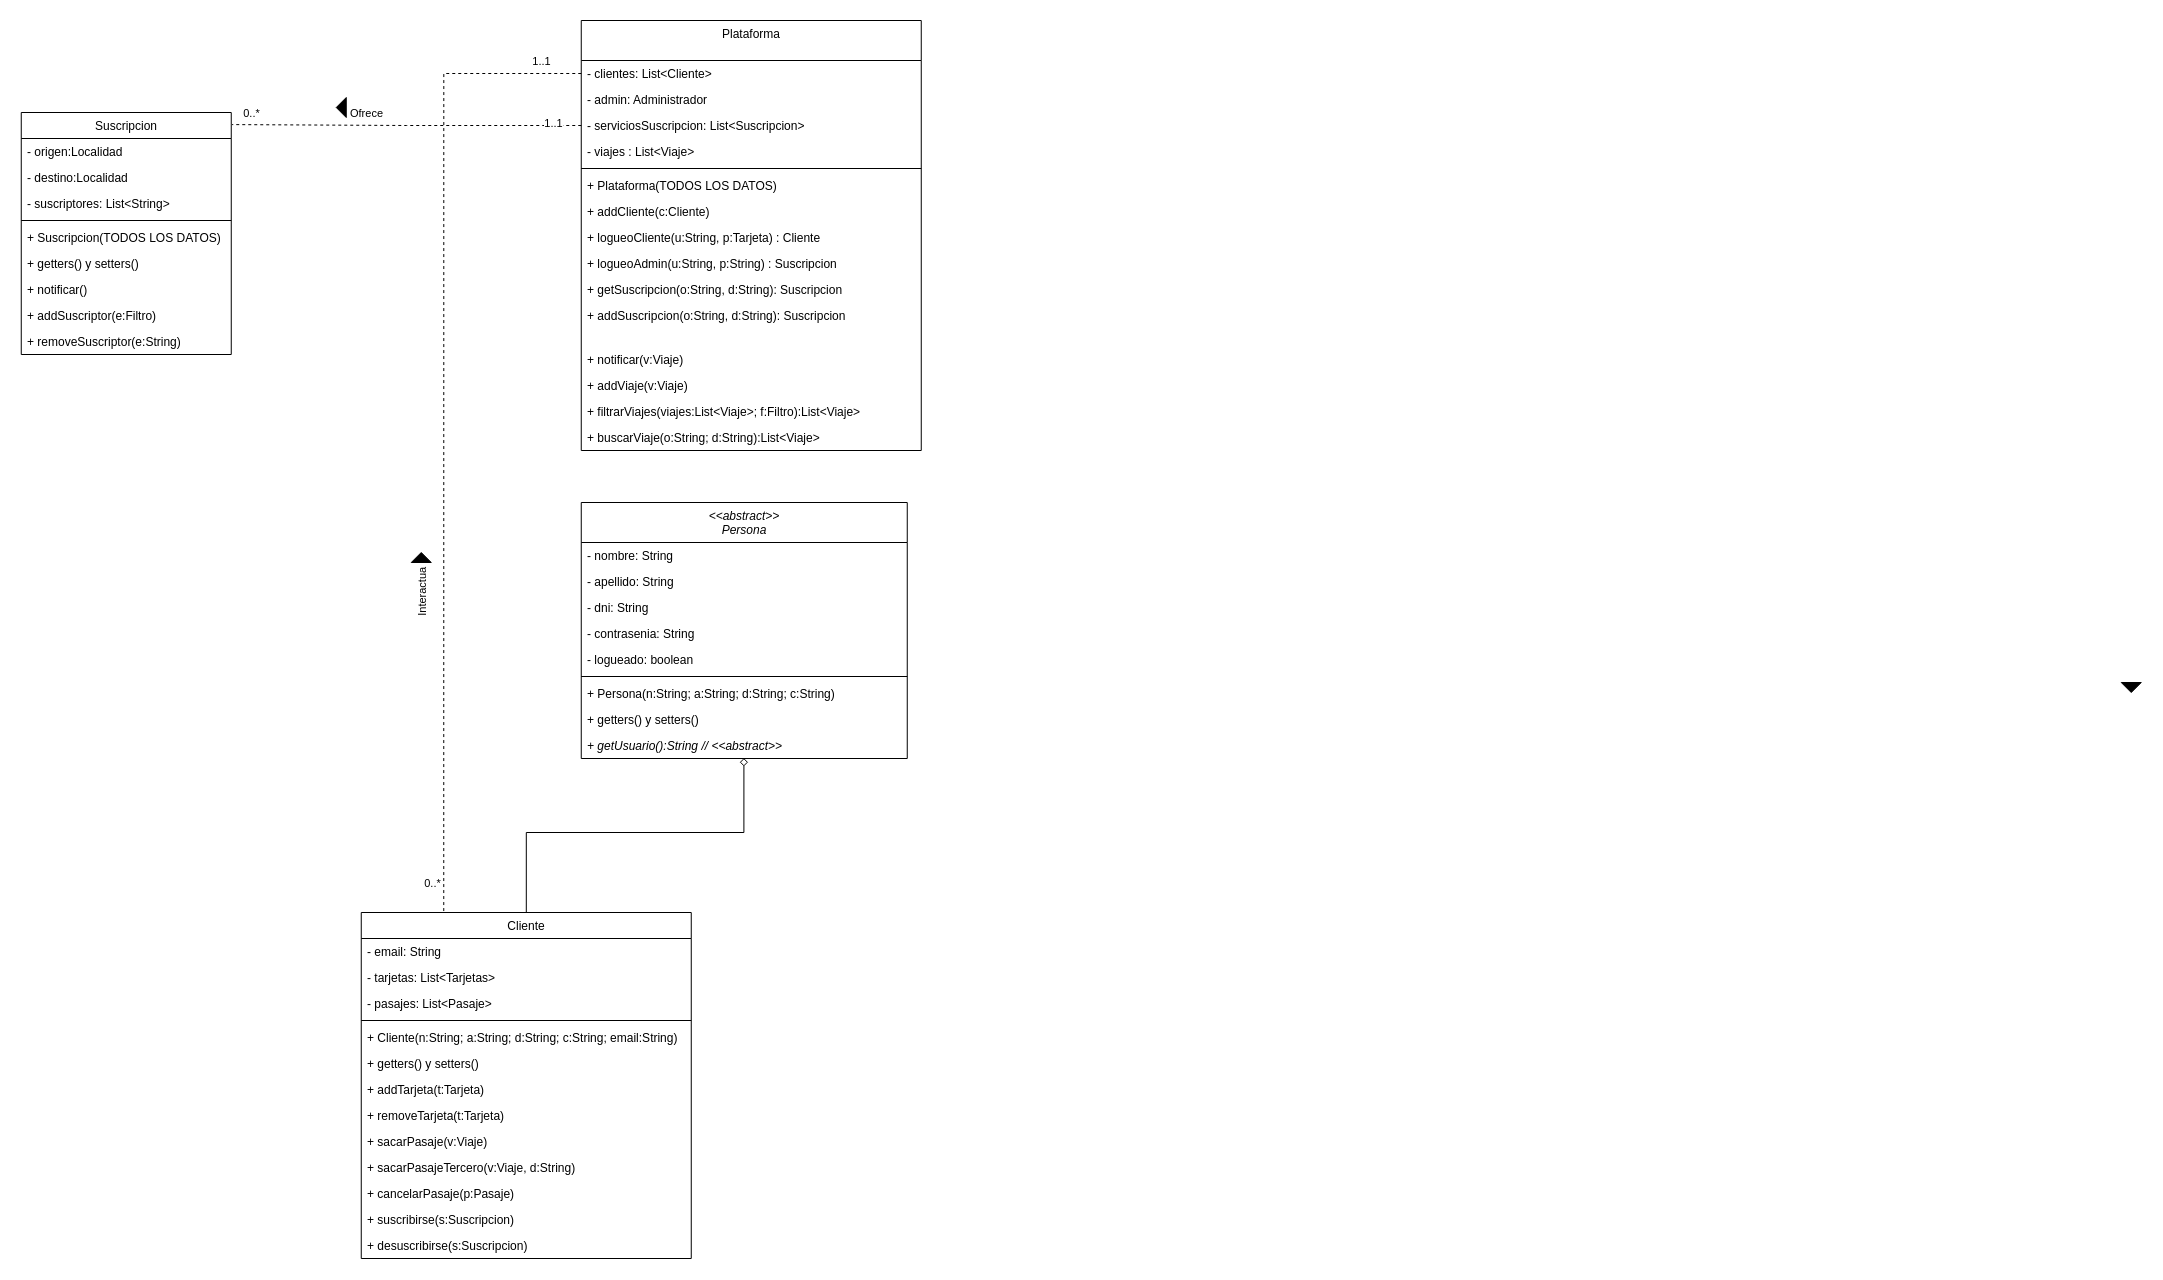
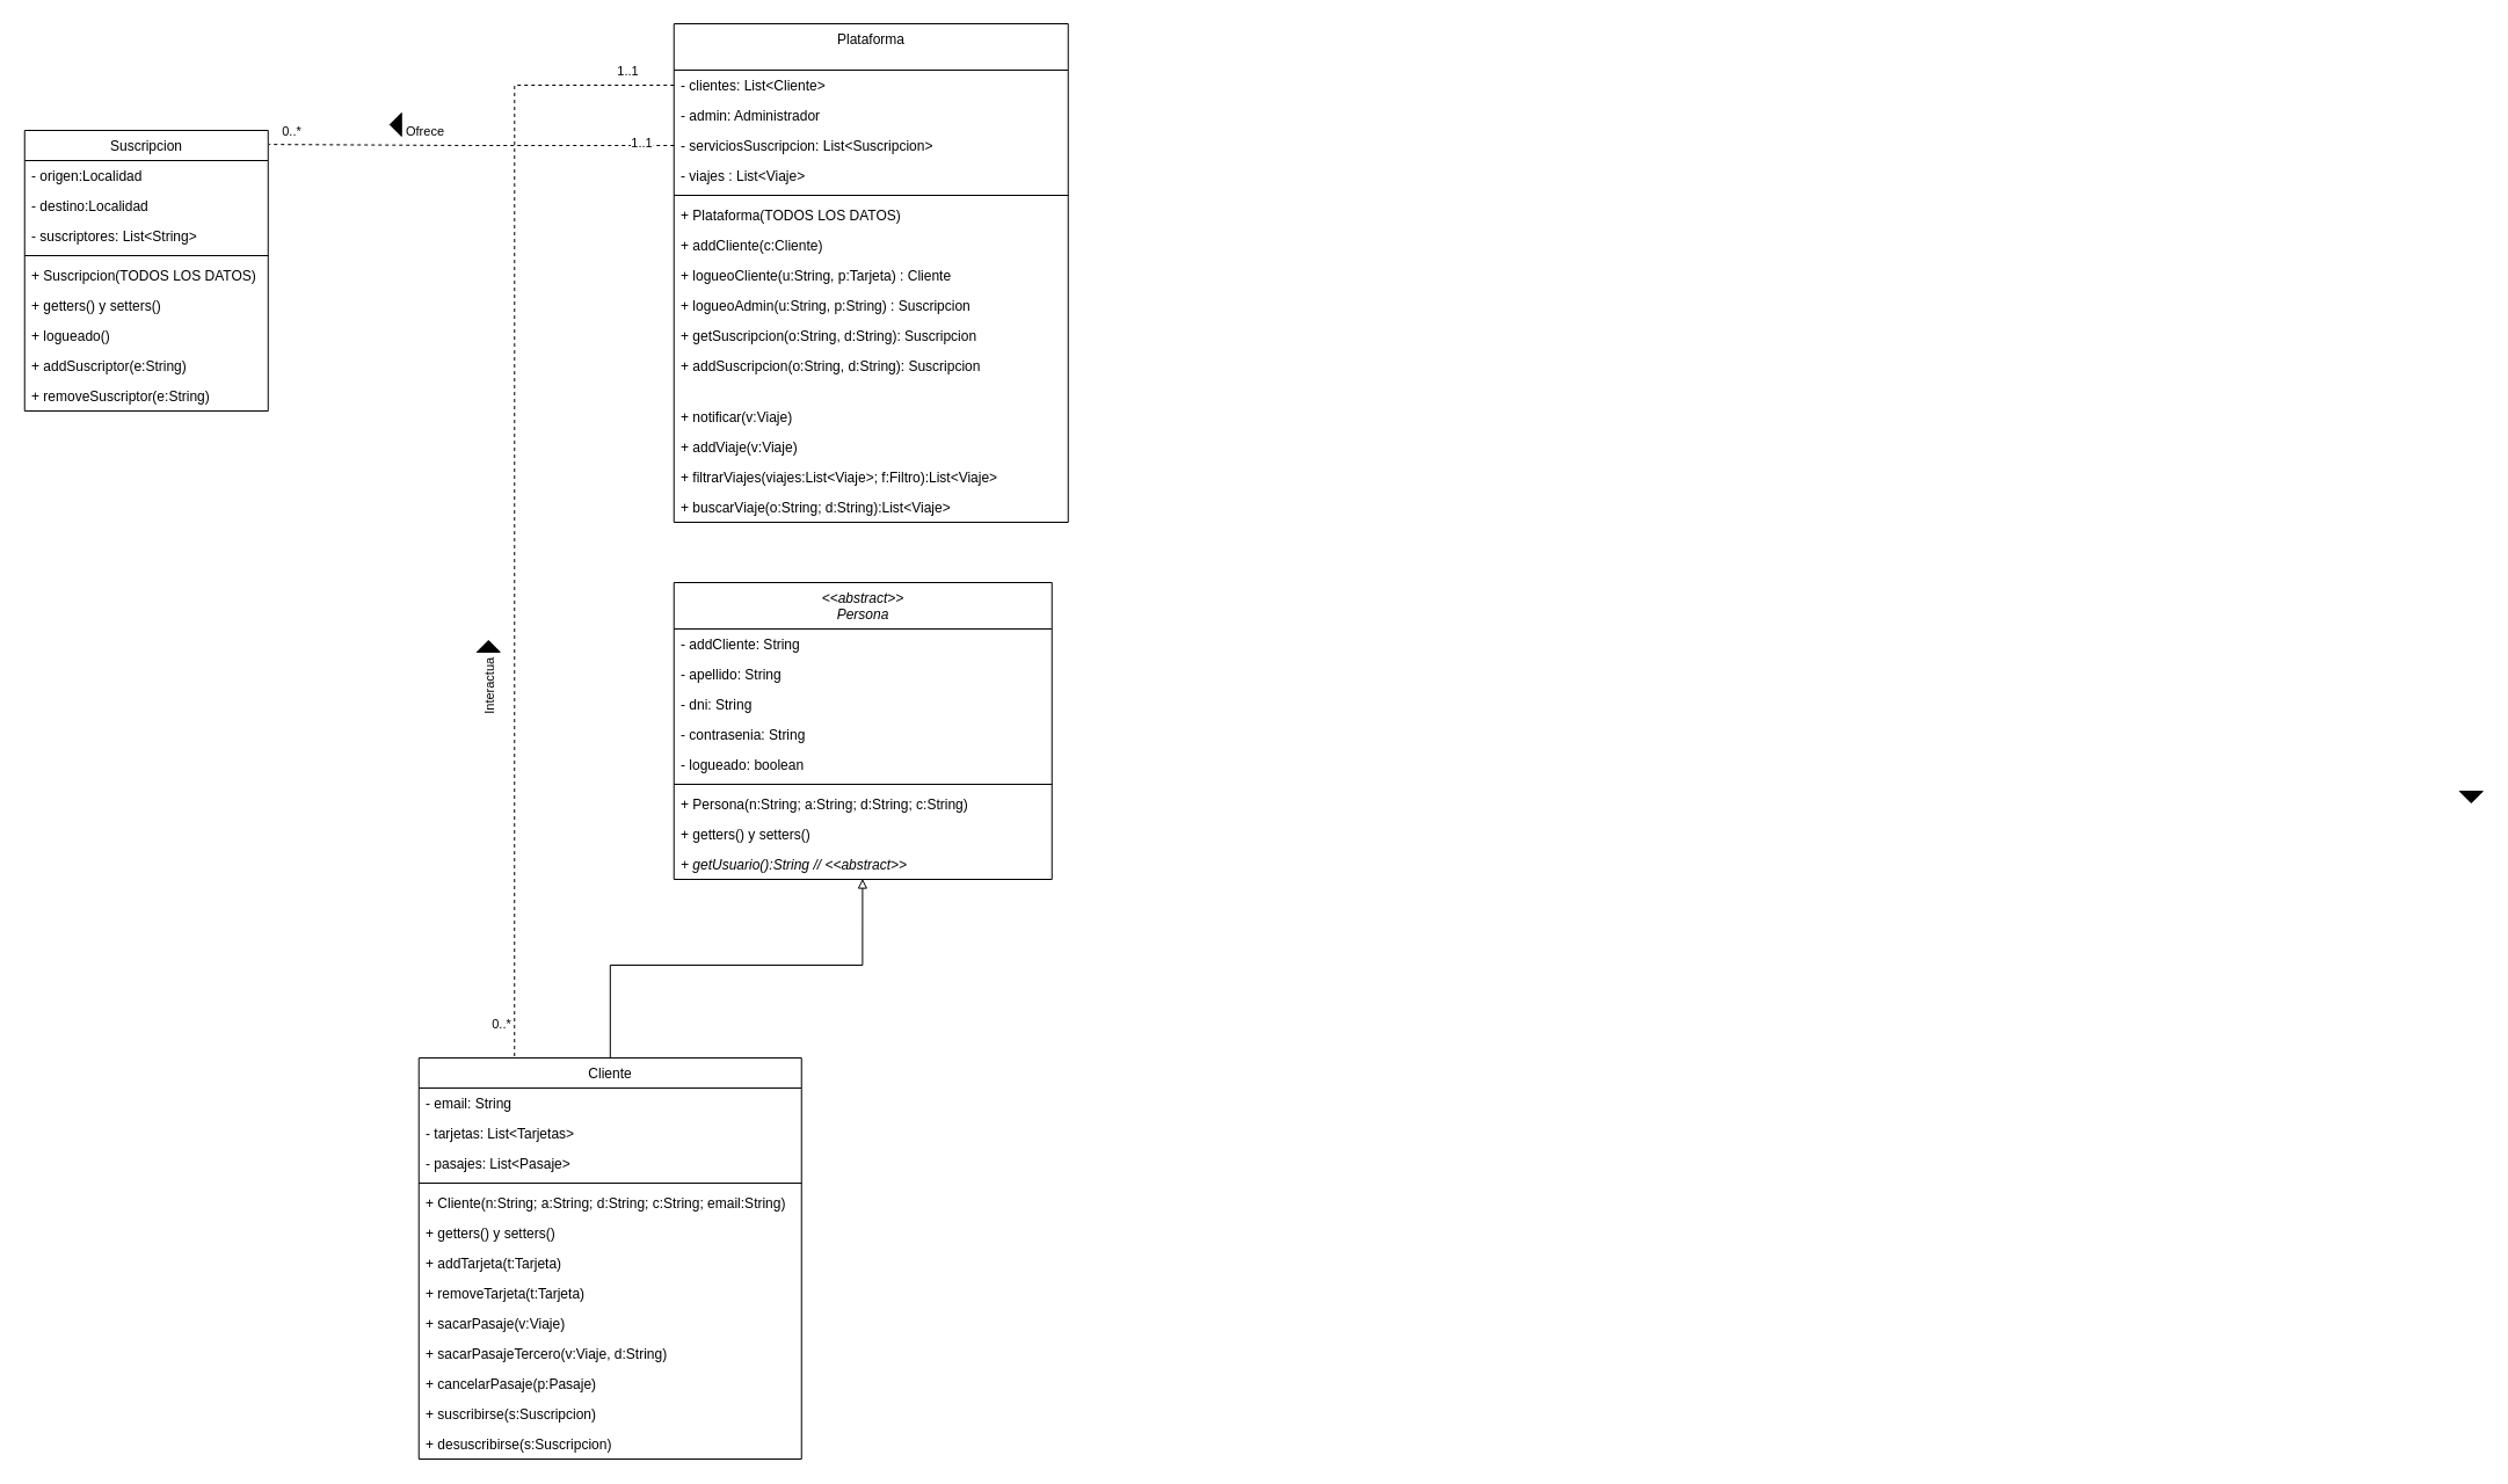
- <mxCell id="34" value="+ notificar()" style="text;strokeColor=none;fillColor=none;align=left;verticalAlign=top;spacingLeft=4;spacingRight=4;overflow=hidden;rotatable=0;points=[[0,0.5],[1,0.5]];portConstraint=eastwest;whiteSpace=wrap;html=1;" parent="27" vertex="1"><mxGeometry y="164" width="210" height="26" as="geometry" /></mxCell>
+ <mxCell id="34" value="+ logueado()" style="text;strokeColor=none;fillColor=none;align=left;verticalAlign=top;spacingLeft=4;spacingRight=4;overflow=hidden;rotatable=0;points=[[0,0.5],[1,0.5]];portConstraint=eastwest;whiteSpace=wrap;html=1;" parent="27" vertex="1"><mxGeometry y="164" width="210" height="26" as="geometry" /></mxCell>
- <mxCell id="35" value="+ addSuscriptor(e:Filtro)" style="text;strokeColor=none;fillColor=none;align=left;verticalAlign=top;spacingLeft=4;spacingRight=4;overflow=hidden;rotatable=0;points=[[0,0.5],[1,0.5]];portConstraint=eastwest;whiteSpace=wrap;html=1;" parent="27" vertex="1"><mxGeometry y="190" width="210" height="26" as="geometry" /></mxCell>
+ <mxCell id="35" value="+ addSuscriptor(e:String)" style="text;strokeColor=none;fillColor=none;align=left;verticalAlign=top;spacingLeft=4;spacingRight=4;overflow=hidden;rotatable=0;points=[[0,0.5],[1,0.5]];portConstraint=eastwest;whiteSpace=wrap;html=1;" parent="27" vertex="1"><mxGeometry y="190" width="210" height="26" as="geometry" /></mxCell>
- <mxCell id="3" value="- nombre: String" style="text;strokeColor=none;fillColor=none;align=left;verticalAlign=top;spacingLeft=4;spacingRight=4;overflow=hidden;rotatable=0;points=[[0,0.5],[1,0.5]];portConstraint=eastwest;whiteSpace=wrap;html=1;" parent="2" vertex="1"><mxGeometry y="40" width="326" height="26" as="geometry" /></mxCell>
+ <mxCell id="3" value="- addCliente: String" style="text;strokeColor=none;fillColor=none;align=left;verticalAlign=top;spacingLeft=4;spacingRight=4;overflow=hidden;rotatable=0;points=[[0,0.5],[1,0.5]];portConstraint=eastwest;whiteSpace=wrap;html=1;" parent="2" vertex="1"><mxGeometry y="40" width="326" height="26" as="geometry" /></mxCell>
- <mxCell id="12" style="rounded=0;orthogonalLoop=1;jettySize=auto;html=1;entryX=0.499;entryY=0.981;entryDx=0;entryDy=0;entryPerimeter=0;endArrow=diamond;endFill=0;edgeStyle=orthogonalEdgeStyle;" parent="1" source="13" target="11" edge="1"><mxGeometry relative="1" as="geometry"><Array as="points"><mxPoint x="525.75" y="832" /><mxPoint x="743.75" y="832" /></Array></mxGeometry></mxCell>
+ <mxCell id="12" style="rounded=0;orthogonalLoop=1;jettySize=auto;html=1;entryX=0.499;entryY=0.981;entryDx=0;entryDy=0;entryPerimeter=0;endArrow=block;endFill=0;edgeStyle=orthogonalEdgeStyle;" parent="1" source="13" target="11" edge="1"><mxGeometry relative="1" as="geometry"><Array as="points"><mxPoint x="525.75" y="832" /><mxPoint x="743.75" y="832" /></Array></mxGeometry></mxCell>
